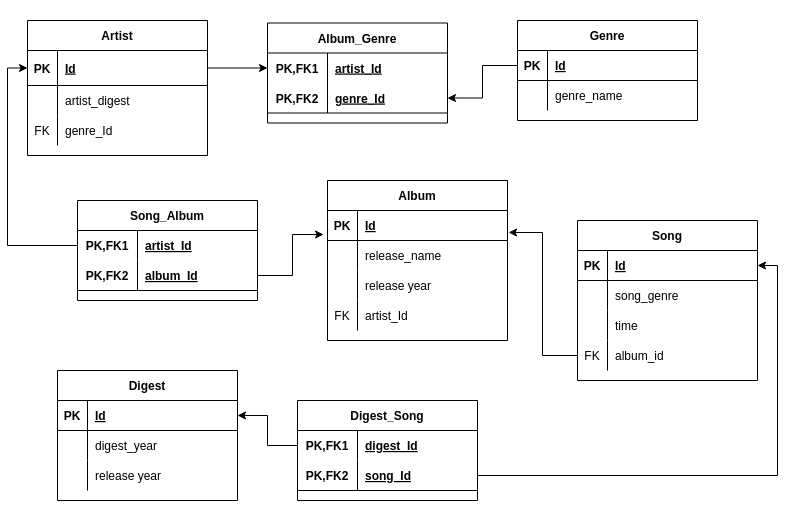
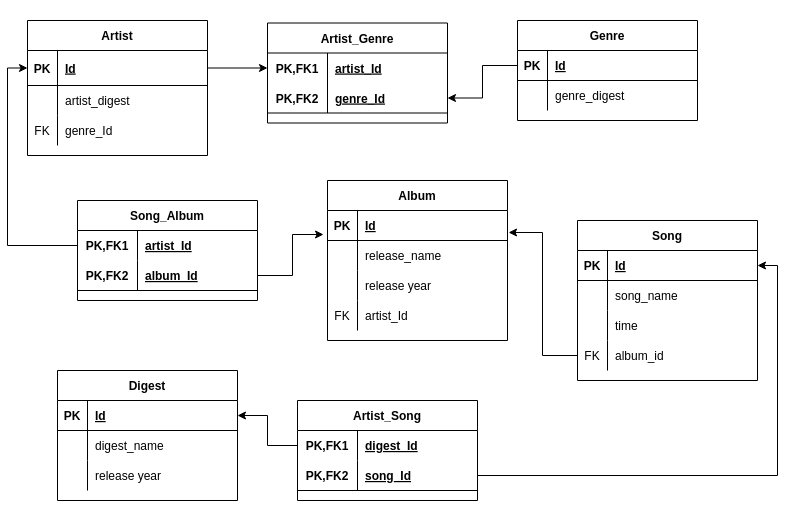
- <mxCell id="55" value="Album_Genre" style="shape=table;startSize=30;container=1;collapsible=1;childLayout=tableLayout;fixedRows=1;rowLines=0;fontStyle=1;align=center;resizeLast=1;" parent="1" vertex="1"><mxGeometry x="260" y="22.5" width="180" height="100" as="geometry" /></mxCell>
+ <mxCell id="55" value="Artist_Genre" style="shape=table;startSize=30;container=1;collapsible=1;childLayout=tableLayout;fixedRows=1;rowLines=0;fontStyle=1;align=center;resizeLast=1;" parent="1" vertex="1"><mxGeometry x="260" y="22.5" width="180" height="100" as="geometry" /></mxCell>
- <mxCell id="8" value="genre_name" style="shape=partialRectangle;connectable=0;fillColor=none;top=0;left=0;bottom=0;right=0;align=left;spacingLeft=6;overflow=hidden;" parent="6" vertex="1"><mxGeometry x="30" width="150" height="30" as="geometry"><mxRectangle width="150" height="30" as="alternateBounds" /></mxGeometry></mxCell>
+ <mxCell id="8" value="genre_digest" style="shape=partialRectangle;connectable=0;fillColor=none;top=0;left=0;bottom=0;right=0;align=left;spacingLeft=6;overflow=hidden;" parent="6" vertex="1"><mxGeometry x="30" width="150" height="30" as="geometry"><mxRectangle width="150" height="30" as="alternateBounds" /></mxGeometry></mxCell>
- <mxCell id="38" value="song_genre" style="shape=partialRectangle;connectable=0;fillColor=none;top=0;left=0;bottom=0;right=0;align=left;spacingLeft=6;overflow=hidden;" parent="36" vertex="1"><mxGeometry x="30" width="150" height="30" as="geometry"><mxRectangle width="150" height="30" as="alternateBounds" /></mxGeometry></mxCell>
+ <mxCell id="38" value="song_name" style="shape=partialRectangle;connectable=0;fillColor=none;top=0;left=0;bottom=0;right=0;align=left;spacingLeft=6;overflow=hidden;" parent="36" vertex="1"><mxGeometry x="30" width="150" height="30" as="geometry"><mxRectangle width="150" height="30" as="alternateBounds" /></mxGeometry></mxCell>
- <mxCell id="74" value="Digest_Song" style="shape=table;startSize=30;container=1;collapsible=1;childLayout=tableLayout;fixedRows=1;rowLines=0;fontStyle=1;align=center;resizeLast=1;" parent="1" vertex="1"><mxGeometry x="290" y="400" width="180" height="100" as="geometry" /></mxCell>
+ <mxCell id="74" value="Artist_Song" style="shape=table;startSize=30;container=1;collapsible=1;childLayout=tableLayout;fixedRows=1;rowLines=0;fontStyle=1;align=center;resizeLast=1;" parent="1" vertex="1"><mxGeometry x="290" y="400" width="180" height="100" as="geometry" /></mxCell>
- <mxCell id="51" value="digest_year" style="shape=partialRectangle;connectable=0;fillColor=none;top=0;left=0;bottom=0;right=0;align=left;spacingLeft=6;overflow=hidden;" parent="49" vertex="1"><mxGeometry x="30" width="150" height="30" as="geometry"><mxRectangle width="150" height="30" as="alternateBounds" /></mxGeometry></mxCell>
+ <mxCell id="51" value="digest_name" style="shape=partialRectangle;connectable=0;fillColor=none;top=0;left=0;bottom=0;right=0;align=left;spacingLeft=6;overflow=hidden;" parent="49" vertex="1"><mxGeometry x="30" width="150" height="30" as="geometry"><mxRectangle width="150" height="30" as="alternateBounds" /></mxGeometry></mxCell>
